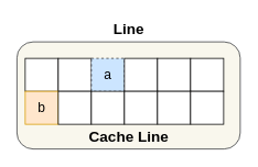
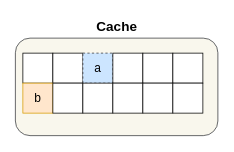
- <mxCell id="10" value="Line" style="text;html=1;align=center;verticalAlign=middle;resizable=0;points=[];autosize=1;fontSize=18;fontStyle=1" vertex="1" parent="1"><mxGeometry x="120" y="20" width="70" height="30" as="geometry" /></mxCell>
+ <mxCell id="10" value="Cache" style="text;html=1;align=center;verticalAlign=middle;resizable=0;points=[];autosize=1;fontSize=18;fontStyle=1" vertex="1" parent="1"><mxGeometry x="120" y="20" width="70" height="30" as="geometry" /></mxCell>
- <mxCell id="9" value="Cache Line" style="text;html=1;align=center;verticalAlign=middle;resizable=0;points=[];autosize=1;fontSize=18;fontStyle=1" vertex="1" parent="1"><mxGeometry x="100" y="150" width="110" height="30" as="geometry" /></mxCell>
